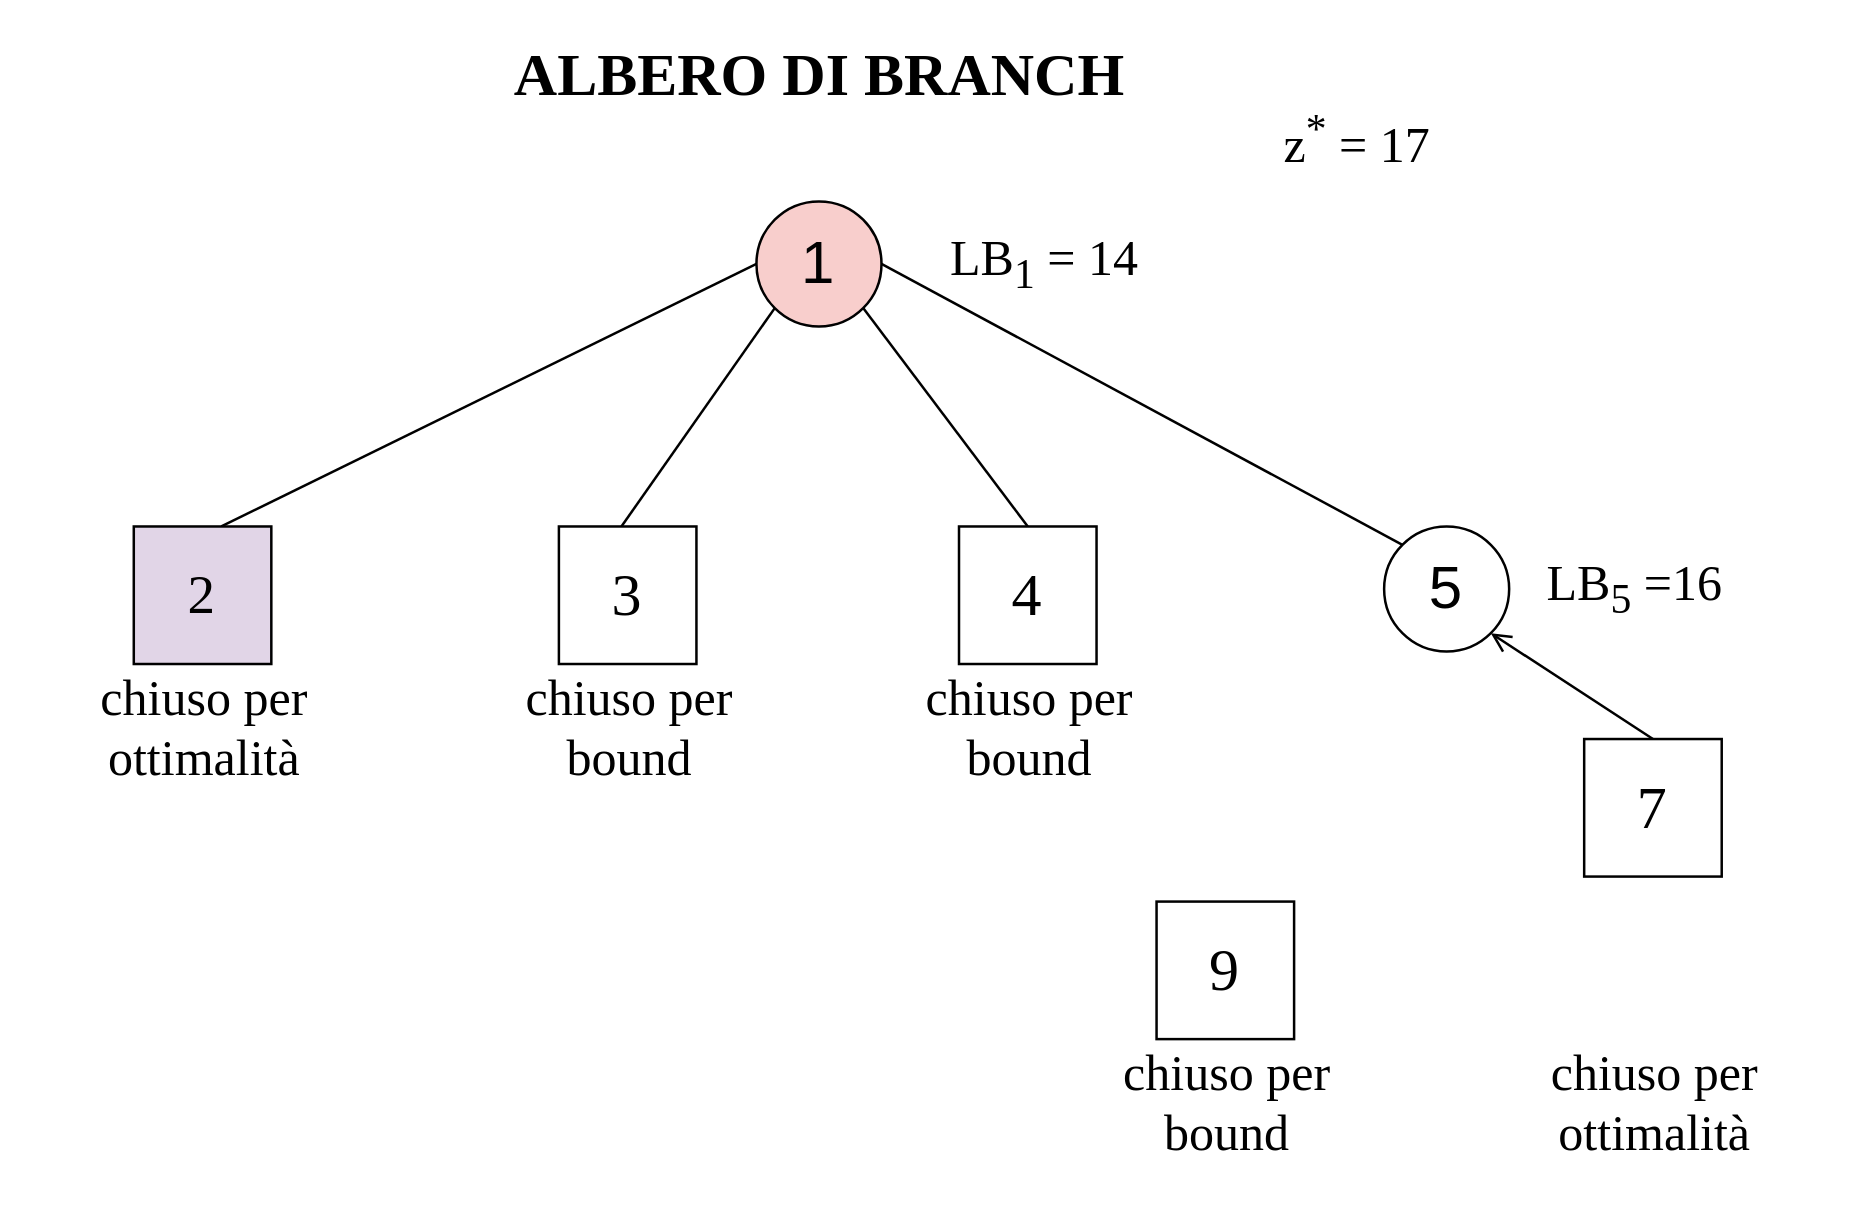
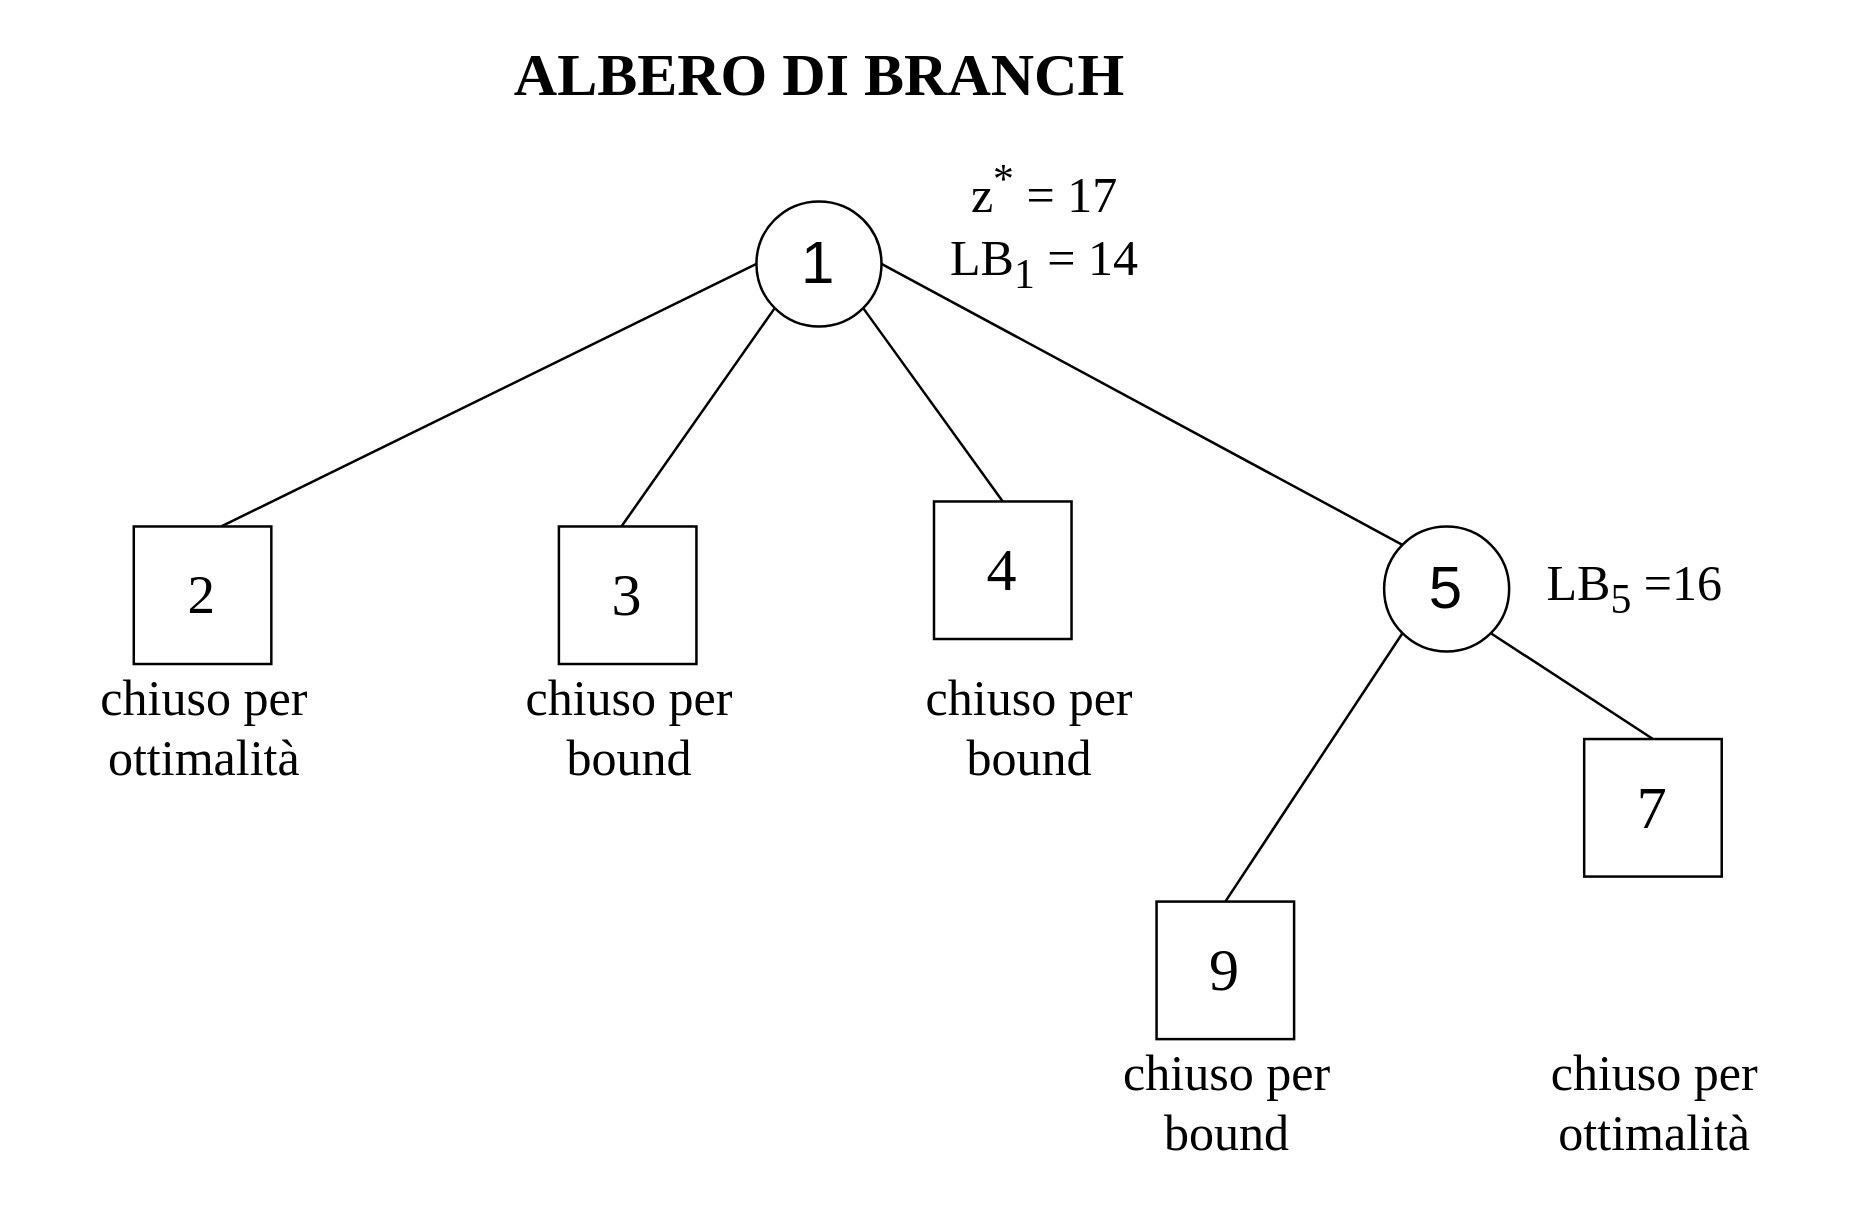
- <mxCell id="5" value="z&lt;sup&gt;*&lt;/sup&gt; = 17" style="text;html=1;align=center;verticalAlign=middle;resizable=0;points=[];autosize=1;strokeColor=none;fontSize=20;fontFamily=Verdana;" vertex="1" parent="1"><mxGeometry x="497" y="40" width="90" height="30" as="geometry" /></mxCell>
+ <mxCell id="5" value="z&lt;sup&gt;*&lt;/sup&gt; = 17" style="text;html=1;align=center;verticalAlign=middle;resizable=0;points=[];autosize=1;strokeColor=none;fontSize=20;fontFamily=Verdana;" vertex="1" parent="1"><mxGeometry x="372" y="60" width="90" height="30" as="geometry" /></mxCell>
- <mxCell id="3" value="1" style="ellipse;whiteSpace=wrap;html=1;aspect=fixed;fontSize=24;fillColor=#f8cecc;" vertex="1" parent="1"><mxGeometry x="302" y="80" width="50" height="50" as="geometry" /></mxCell>
+ <mxCell id="3" value="1" style="ellipse;whiteSpace=wrap;html=1;aspect=fixed;fontSize=24;" vertex="1" parent="1"><mxGeometry x="302" y="80" width="50" height="50" as="geometry" /></mxCell>
- <mxCell id="9" value="2" style="whiteSpace=wrap;html=1;aspect=fixed;fontFamily=Verdana;fontSize=22;fillColor=#e1d5e7;" vertex="1" parent="1"><mxGeometry x="53" y="210" width="55" height="55" as="geometry" /></mxCell>
+ <mxCell id="9" value="2" style="whiteSpace=wrap;html=1;aspect=fixed;fontFamily=Verdana;fontSize=22;" vertex="1" parent="1"><mxGeometry x="53" y="210" width="55" height="55" as="geometry" /></mxCell>
- <mxCell id="11" value="4" style="whiteSpace=wrap;html=1;aspect=fixed;fontFamily=Verdana;fontSize=24;" vertex="1" parent="1"><mxGeometry x="383" y="210" width="55" height="55" as="geometry" /></mxCell>
+ <mxCell id="11" value="4" style="whiteSpace=wrap;html=1;aspect=fixed;fontFamily=Verdana;fontSize=24;" vertex="1" parent="1"><mxGeometry x="373" y="200" width="55" height="55" as="geometry" /></mxCell>
- <mxCell id="21" value="" style="endArrow=open;html=1;fontFamily=Verdana;fontSize=20;entryX=1;entryY=1;entryDx=0;entryDy=0;exitX=0.5;exitY=0;exitDx=0;exitDy=0;" edge="1" parent="1" source="19" target="6"><mxGeometry width="50" height="50" relative="1" as="geometry"><mxPoint x="303" y="330" as="sourcePoint" /><mxPoint x="353" y="280" as="targetPoint" /></mxGeometry></mxCell>
+ <mxCell id="21" value="" style="endArrow=none;html=1;fontFamily=Verdana;fontSize=20;entryX=1;entryY=1;entryDx=0;entryDy=0;exitX=0.5;exitY=0;exitDx=0;exitDy=0;" edge="1" parent="1" source="19" target="6"><mxGeometry width="50" height="50" relative="1" as="geometry"><mxPoint x="303" y="330" as="sourcePoint" /><mxPoint x="353" y="280" as="targetPoint" /></mxGeometry></mxCell>
+ <mxCell id="20" value="" style="endArrow=none;html=1;fontFamily=Verdana;fontSize=20;entryX=0;entryY=1;entryDx=0;entryDy=0;exitX=0.5;exitY=0;exitDx=0;exitDy=0;" edge="1" parent="1" source="18" target="6"><mxGeometry width="50" height="50" relative="1" as="geometry"><mxPoint x="303" y="330" as="sourcePoint" /><mxPoint x="353" y="280" as="targetPoint" /></mxGeometry></mxCell>
